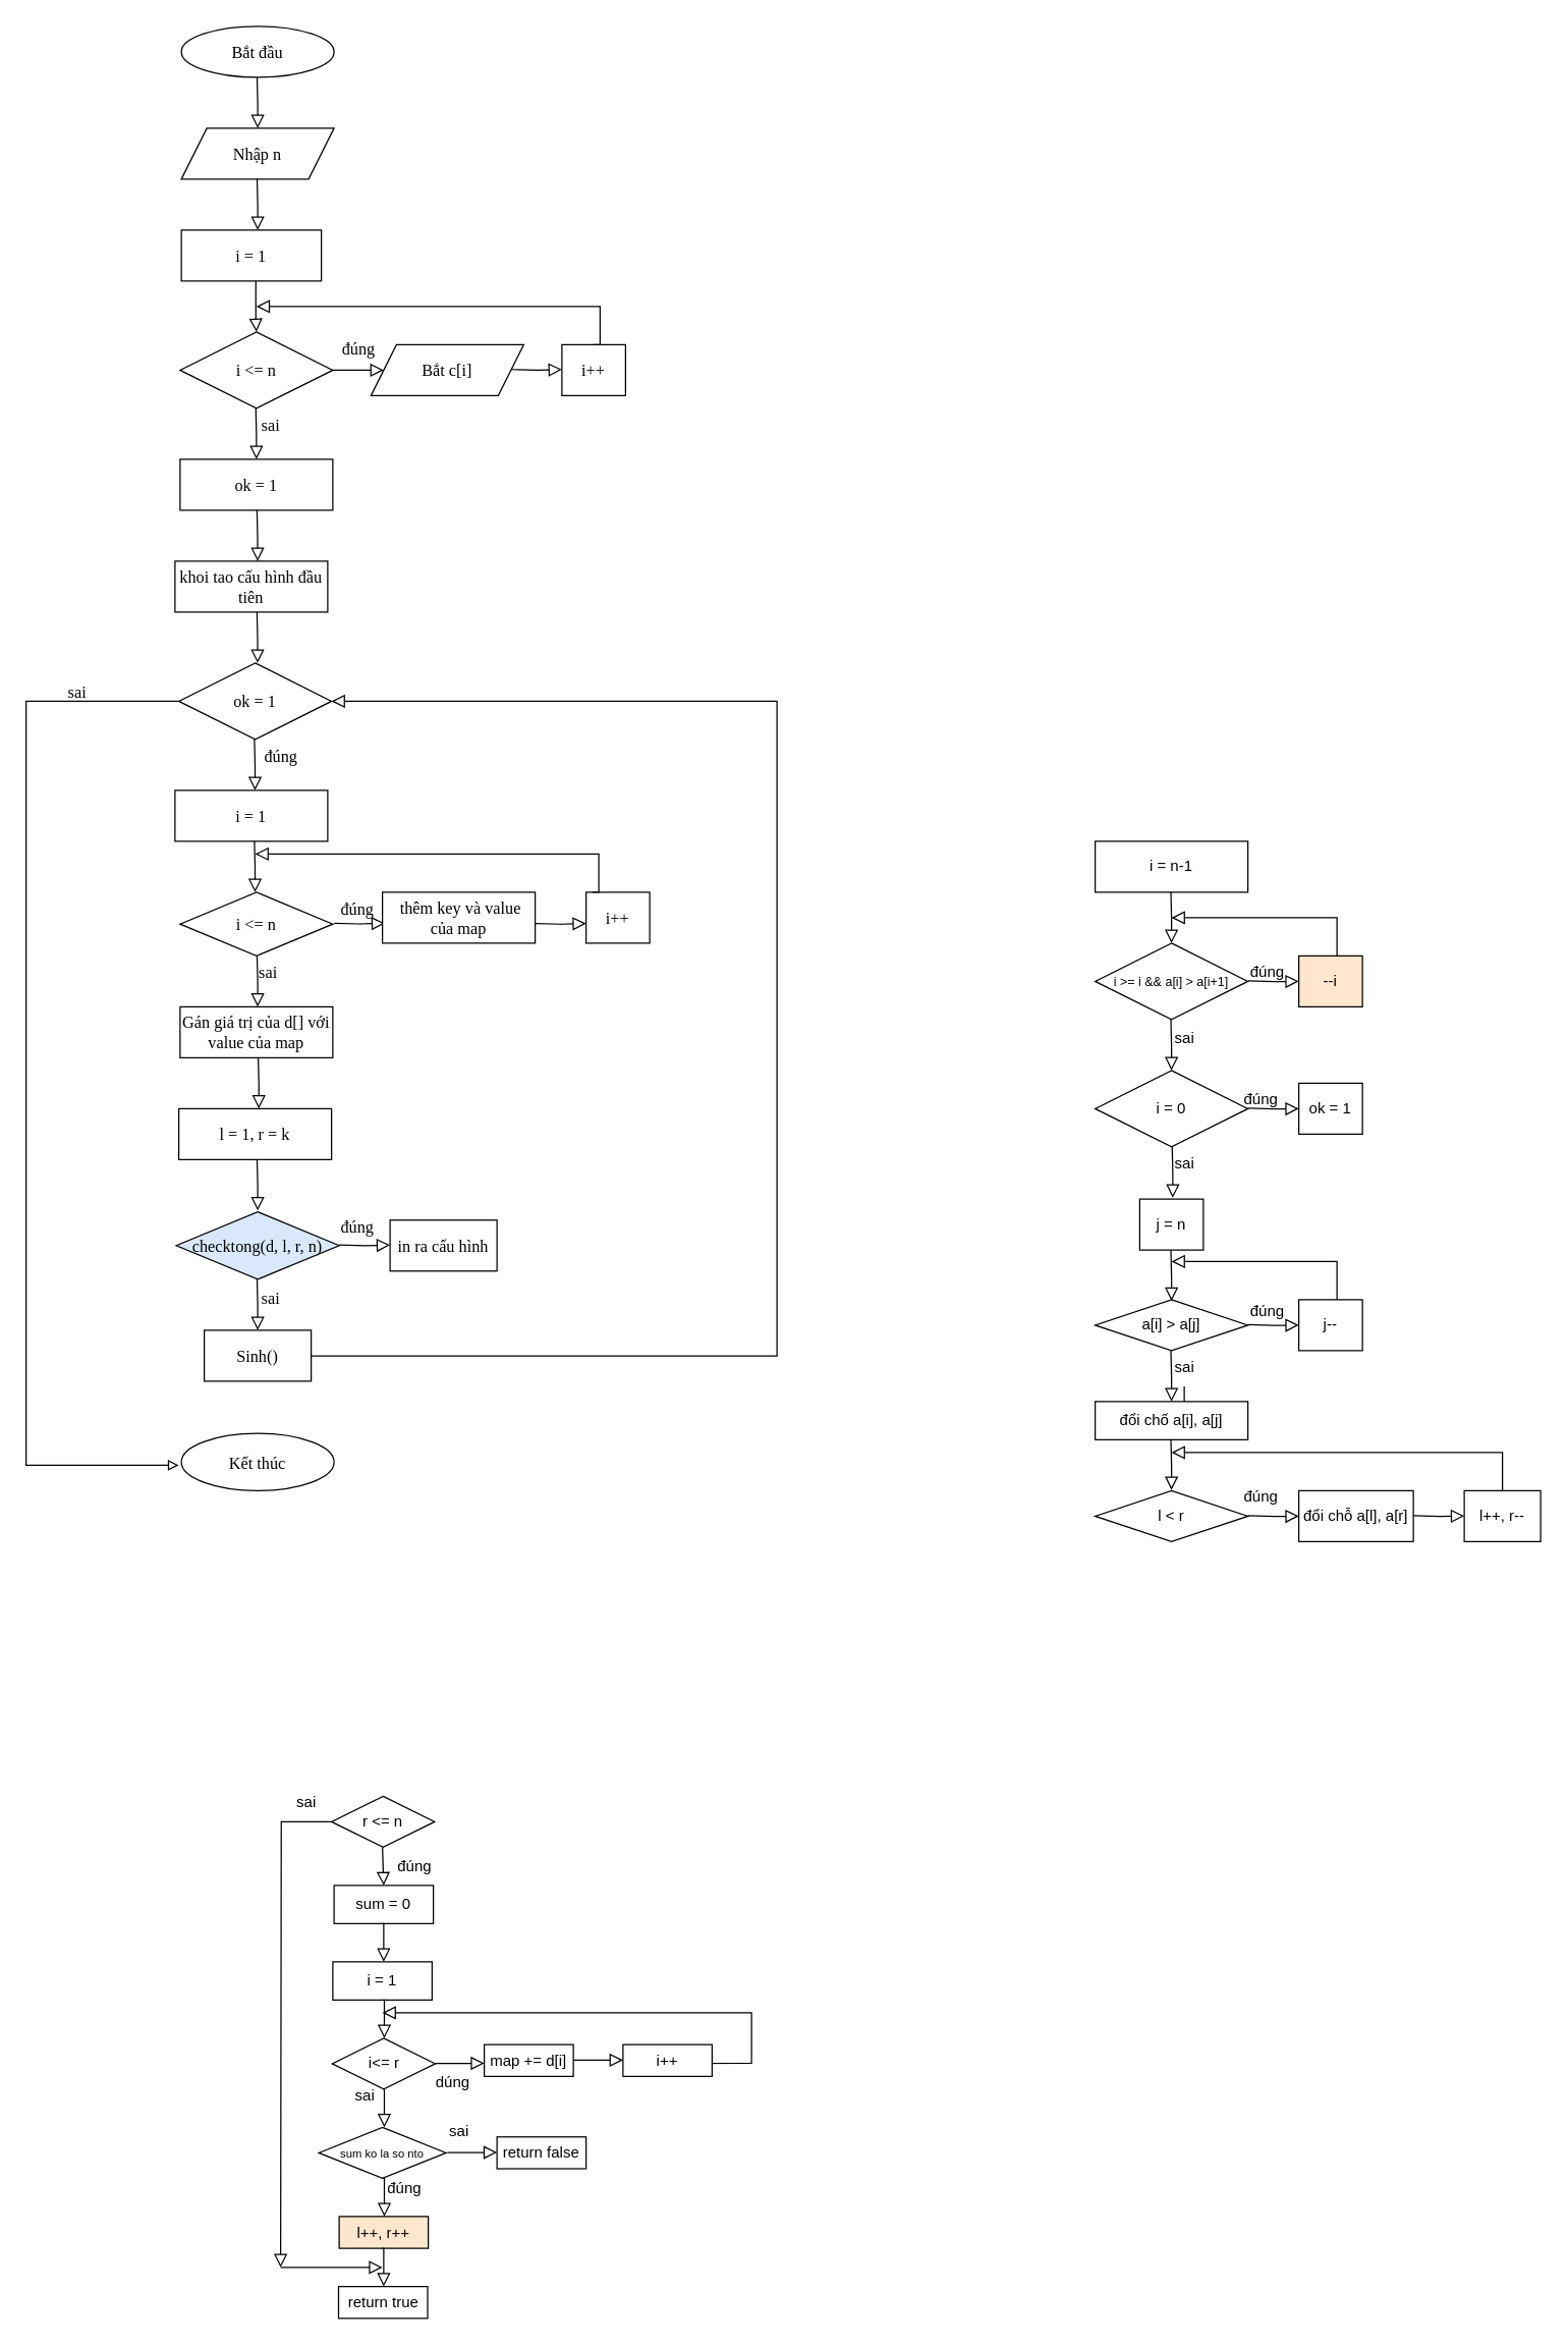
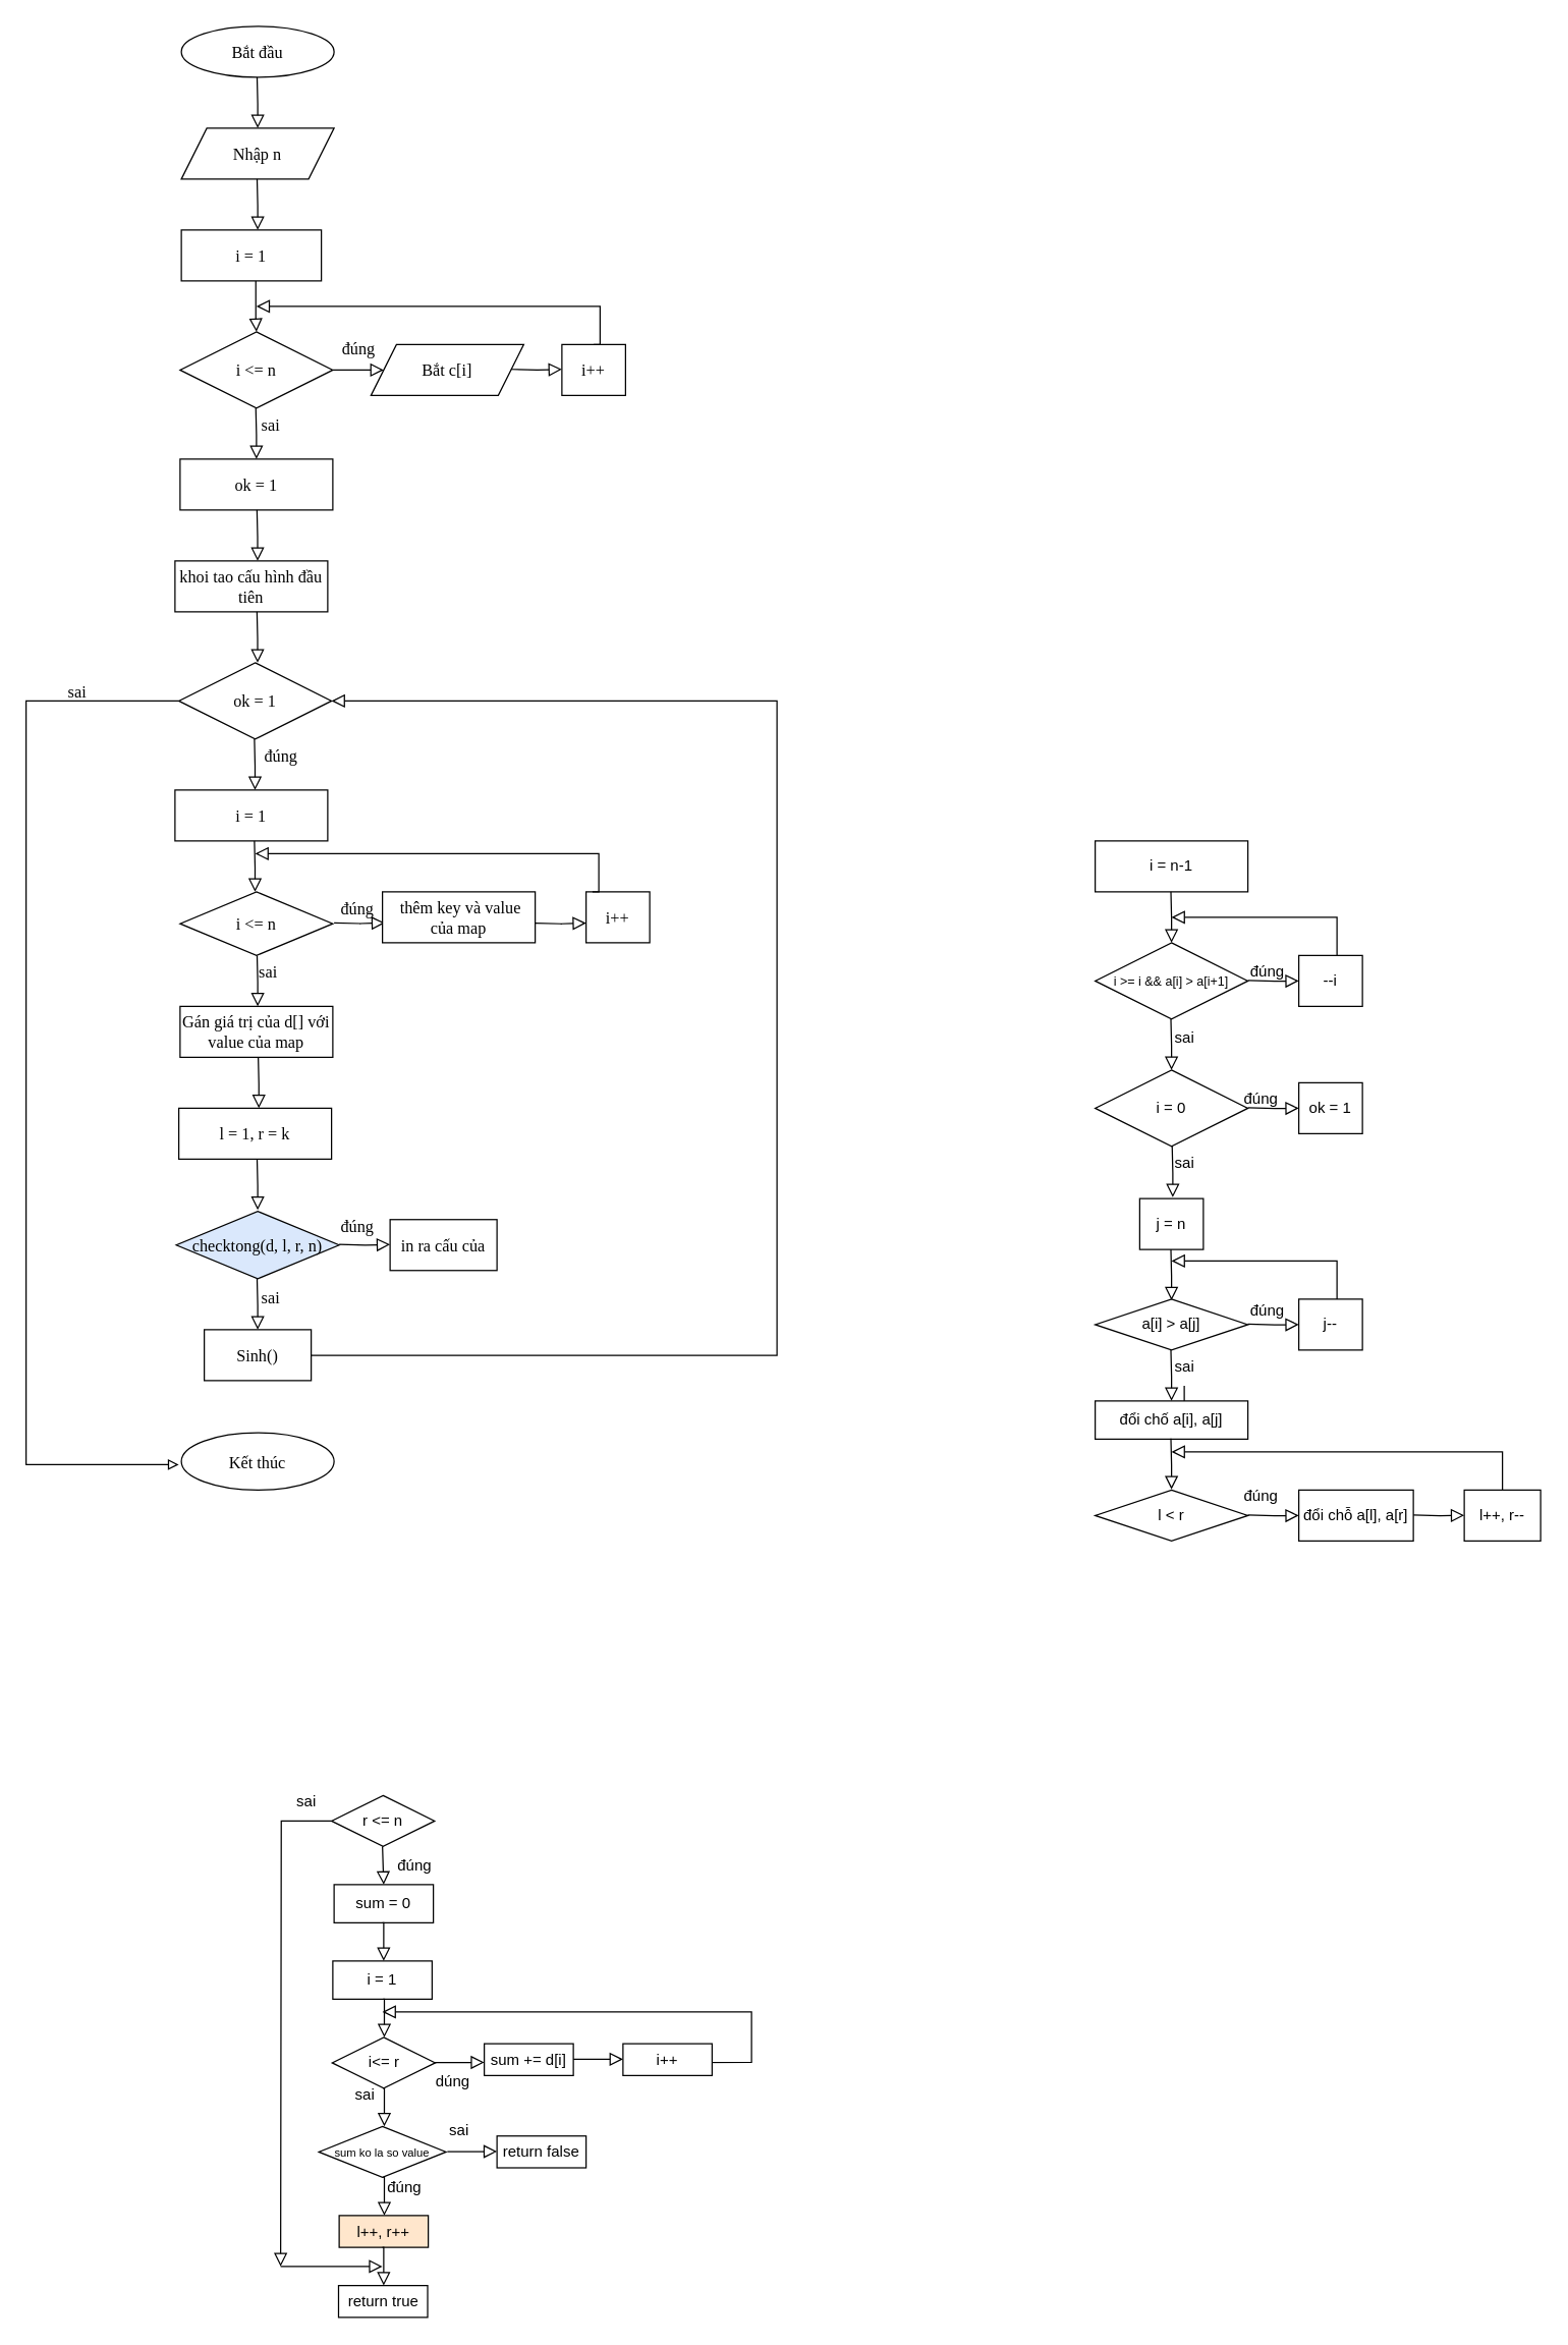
- <mxCell id="83" value="--i" style="rounded=0;whiteSpace=wrap;html=1;fillColor=#ffe6cc;" parent="1" vertex="1"><mxGeometry x="1020" y="750" width="50" height="40" as="geometry" /></mxCell>
+ <mxCell id="83" value="--i" style="rounded=0;whiteSpace=wrap;html=1;" parent="1" vertex="1"><mxGeometry x="1020" y="750" width="50" height="40" as="geometry" /></mxCell>
- <mxCell id="41" value="&lt;div style=&quot;font-size: 13px;&quot;&gt;&lt;span style=&quot;background-color: initial; font-size: 13px;&quot;&gt;in ra cấu hình&lt;/span&gt;&lt;br style=&quot;font-size: 13px;&quot;&gt;&lt;/div&gt;" style="rounded=0;whiteSpace=wrap;html=1;strokeWidth=1;fontSize=13;fontFamily=Times New Roman;" parent="1" vertex="1"><mxGeometry x="306" y="957.5" width="84" height="40" as="geometry" /></mxCell>
+ <mxCell id="41" value="&lt;div style=&quot;font-size: 13px;&quot;&gt;&lt;span style=&quot;background-color: initial; font-size: 13px;&quot;&gt;in ra cấu của&lt;/span&gt;&lt;br style=&quot;font-size: 13px;&quot;&gt;&lt;/div&gt;" style="rounded=0;whiteSpace=wrap;html=1;strokeWidth=1;fontSize=13;fontFamily=Times New Roman;" parent="1" vertex="1"><mxGeometry x="306" y="957.5" width="84" height="40" as="geometry" /></mxCell>
- <mxCell id="58" value="map += d[i]" style="rounded=0;whiteSpace=wrap;html=1;" parent="1" vertex="1"><mxGeometry x="380" y="1605" width="70" height="25" as="geometry" /></mxCell>
+ <mxCell id="58" value="sum += d[i]" style="rounded=0;whiteSpace=wrap;html=1;" parent="1" vertex="1"><mxGeometry x="380" y="1605" width="70" height="25" as="geometry" /></mxCell>
- <mxCell id="65" value="&lt;font style=&quot;font-size: 9px;&quot;&gt;sum ko la so nto&lt;/font&gt;" style="rhombus;whiteSpace=wrap;html=1;" parent="1" vertex="1"><mxGeometry x="250" y="1670" width="100" height="40" as="geometry" /></mxCell>
+ <mxCell id="65" value="&lt;font style=&quot;font-size: 9px;&quot;&gt;sum ko la so value&lt;/font&gt;" style="rhombus;whiteSpace=wrap;html=1;" parent="1" vertex="1"><mxGeometry x="250" y="1670" width="100" height="40" as="geometry" /></mxCell>
